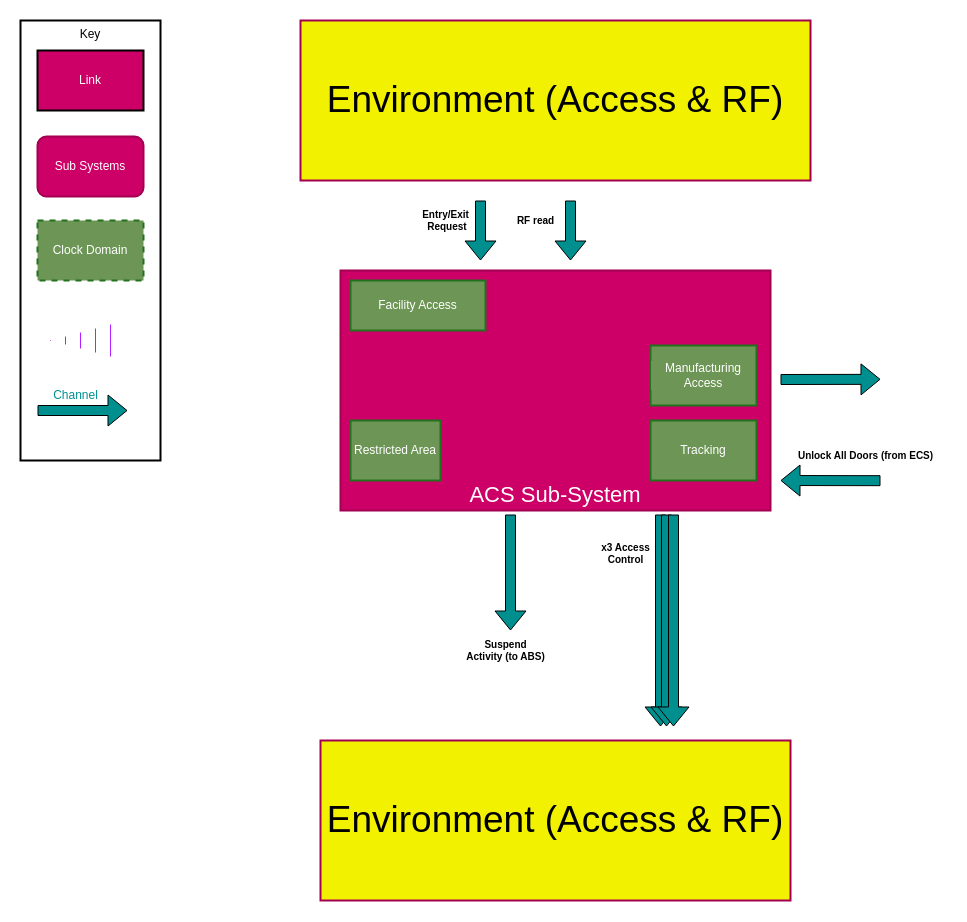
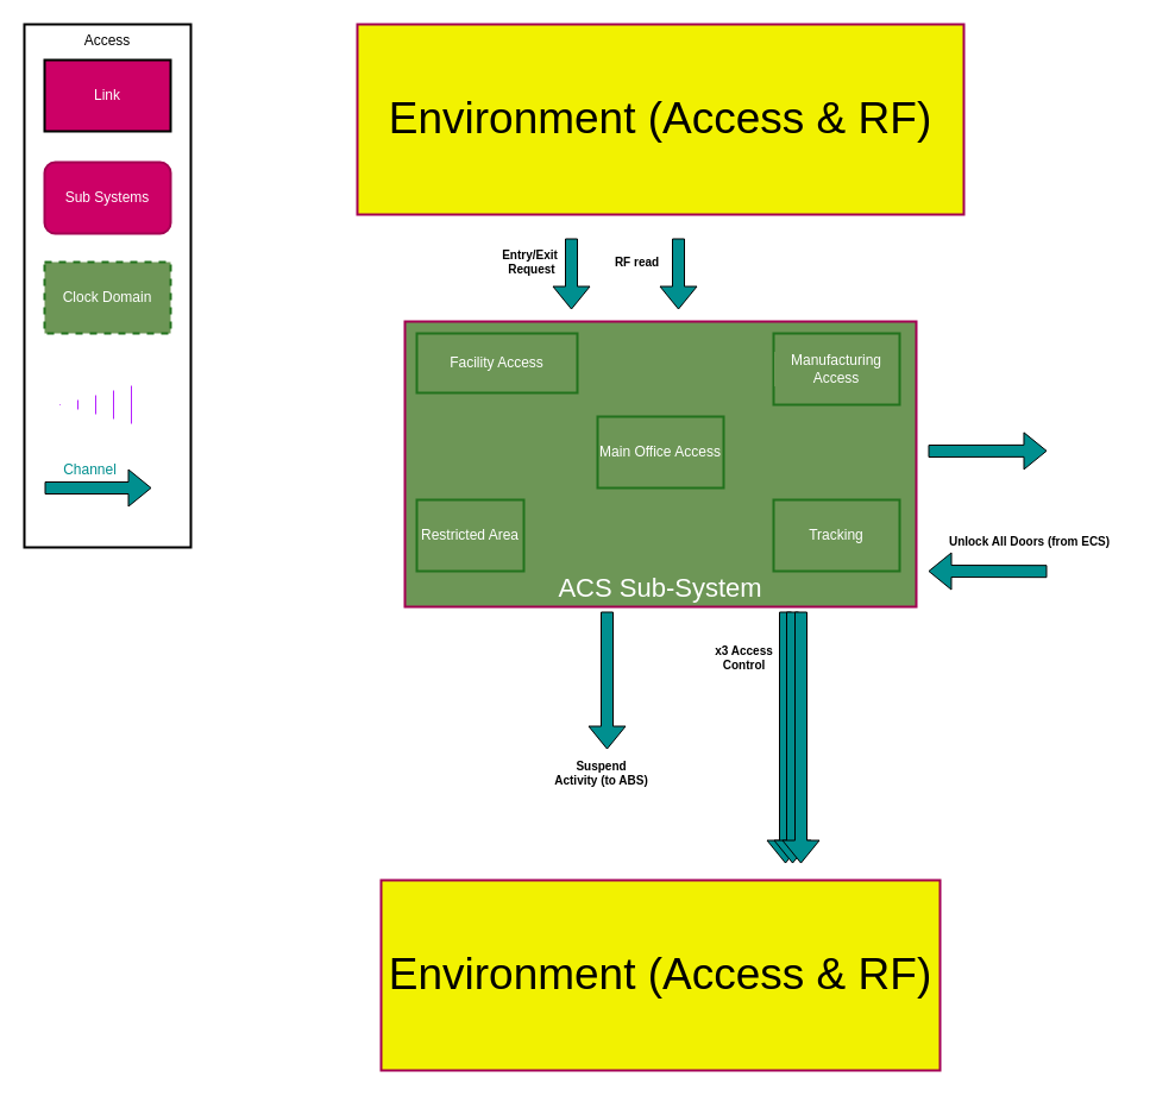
- <mxCell id="2" value="Key" style="rounded=0;whiteSpace=wrap;html=1;fillColor=none;strokeWidth=2;align=center;verticalAlign=top;" parent="1" vertex="1"><mxGeometry x="20" y="20" width="140" height="440" as="geometry" /></mxCell>
+ <mxCell id="2" value="Access" style="rounded=0;whiteSpace=wrap;html=1;fillColor=none;strokeWidth=2;align=center;verticalAlign=top;" parent="1" vertex="1"><mxGeometry x="20" y="20" width="140" height="440" as="geometry" /></mxCell>
- <mxCell id="29" value="Manufacturing Access" style="rounded=0;whiteSpace=wrap;html=1;fillColor=#6D9656;strokeWidth=2;strokeColor=#22721d;fillStyle=solid;labelBackgroundColor=#6D9656;fontColor=#ffffff;" parent="1" vertex="1"><mxGeometry x="650" y="345" width="106" height="60" as="geometry" /></mxCell>
+ <mxCell id="29" value="Manufacturing Access" style="rounded=0;whiteSpace=wrap;html=1;fillColor=#6D9656;strokeWidth=2;strokeColor=#22721d;fillStyle=solid;labelBackgroundColor=#6D9656;fontColor=#ffffff;" parent="1" vertex="1"><mxGeometry x="650" y="280" width="106" height="60" as="geometry" /></mxCell>
+ <mxCell id="27" value="Main Office Access" style="rounded=0;whiteSpace=wrap;html=1;fillColor=#6D9656;strokeWidth=2;strokeColor=#22721d;fillStyle=solid;labelBackgroundColor=#6D9656;fontColor=#ffffff;" parent="1" vertex="1"><mxGeometry x="502" y="350" width="106" height="60" as="geometry" /></mxCell>
- <mxCell id="9" value="ACS Sub-System" style="rounded=0;whiteSpace=wrap;html=1;fillColor=#CC0066;strokeWidth=2;strokeColor=#A30052;fillStyle=solid;labelBackgroundColor=none;fontColor=#ffffff;verticalAlign=bottom;fontSize=22;" parent="1" vertex="1"><mxGeometry x="340" y="270" width="430" height="240" as="geometry" /></mxCell>
+ <mxCell id="9" value="ACS Sub-System" style="rounded=0;whiteSpace=wrap;html=1;fillColor=#6d9656;strokeWidth=2;strokeColor=#A30052;fillStyle=solid;labelBackgroundColor=none;fontColor=#ffffff;verticalAlign=bottom;fontSize=22;" parent="1" vertex="1"><mxGeometry x="340" y="270" width="430" height="240" as="geometry" /></mxCell>
